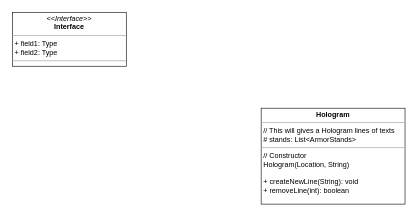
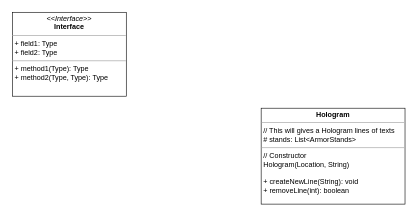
- <mxCell id="2" value="&lt;p style=&quot;margin:0px;margin-top:4px;text-align:center;&quot;&gt;&lt;i&gt;&amp;lt;&amp;lt;Interface&amp;gt;&amp;gt;&lt;/i&gt;&lt;br/&gt;&lt;b&gt;Interface&lt;/b&gt;&lt;/p&gt;&lt;hr size=&quot;1&quot;/&gt;&lt;p style=&quot;margin:0px;margin-left:4px;&quot;&gt;+ field1: Type&lt;br/&gt;+ field2: Type&lt;/p&gt;&lt;hr size=&quot;1&quot;/&gt;&lt;p style=&quot;margin:0px;margin-left:4px;&quot;&gt;+ method1(Type): Type&lt;br/&gt;+ method2(Type, Type): Type&lt;/p&gt;" style="verticalAlign=top;align=left;overflow=fill;fontSize=12;fontFamily=Helvetica;html=1;" parent="1" vertex="1"><mxGeometry x="20" y="20" width="190" height="90" as="geometry" /></mxCell>
+ <mxCell id="2" value="&lt;p style=&quot;margin:0px;margin-top:4px;text-align:center;&quot;&gt;&lt;i&gt;&amp;lt;&amp;lt;Interface&amp;gt;&amp;gt;&lt;/i&gt;&lt;br/&gt;&lt;b&gt;Interface&lt;/b&gt;&lt;/p&gt;&lt;hr size=&quot;1&quot;/&gt;&lt;p style=&quot;margin:0px;margin-left:4px;&quot;&gt;+ field1: Type&lt;br/&gt;+ field2: Type&lt;/p&gt;&lt;hr size=&quot;1&quot;/&gt;&lt;p style=&quot;margin:0px;margin-left:4px;&quot;&gt;+ method1(Type): Type&lt;br/&gt;+ method2(Type, Type): Type&lt;/p&gt;" style="verticalAlign=top;align=left;overflow=fill;fontSize=12;fontFamily=Helvetica;html=1;" parent="1" vertex="1"><mxGeometry x="20" y="20" width="190" height="140" as="geometry" /></mxCell>
